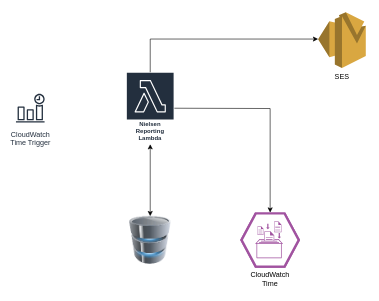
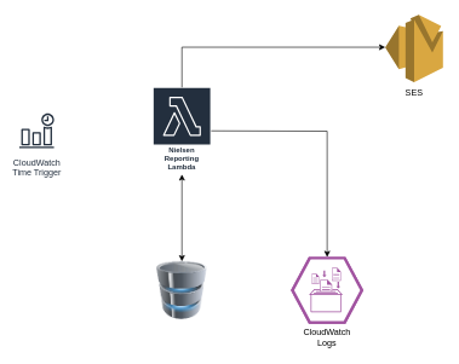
- <mxCell id="10" value="CloudWatch Time" style="text;html=1;strokeColor=none;fillColor=none;align=center;verticalAlign=middle;whiteSpace=wrap;rounded=0;" parent="1" vertex="1"><mxGeometry x="420" y="450" width="60" height="30" as="geometry" /></mxCell>
+ <mxCell id="10" value="CloudWatch Logs" style="text;html=1;strokeColor=none;fillColor=none;align=center;verticalAlign=middle;whiteSpace=wrap;rounded=0;" parent="1" vertex="1"><mxGeometry x="420" y="450" width="60" height="30" as="geometry" /></mxCell>
